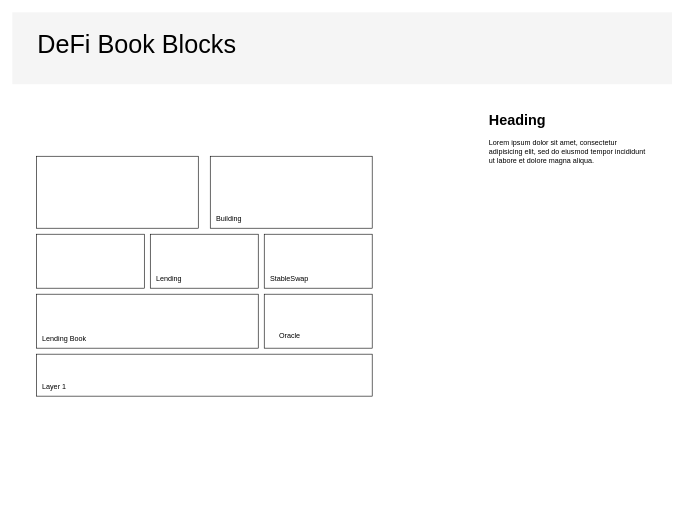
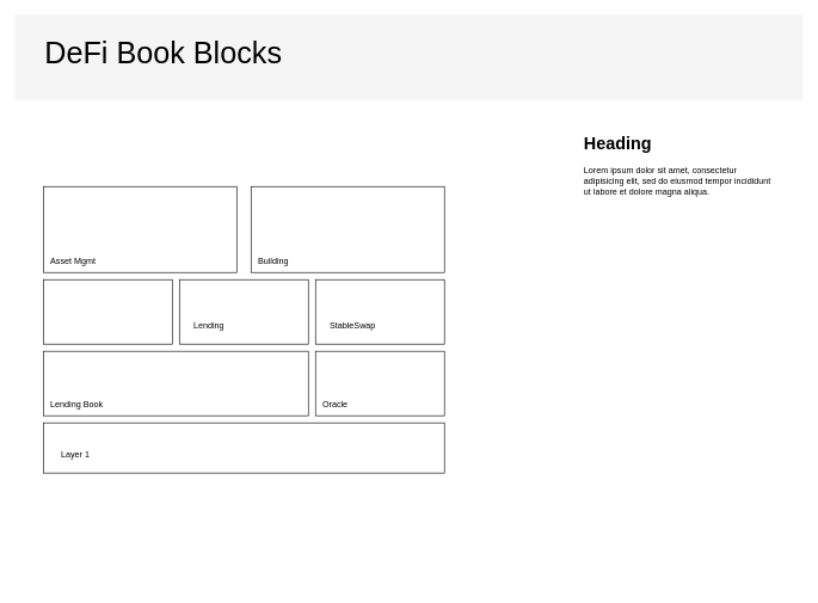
+ <mxCell id="18" value="Asset Mgmt" style="text;html=1;strokeColor=none;fillColor=none;align=left;verticalAlign=middle;whiteSpace=wrap;rounded=0;fontSize=12;spacingLeft=8;" vertex="1" parent="1"><mxGeometry x="60" y="350" width="80" height="30" as="geometry" /></mxCell>
- <mxCell id="14" value="Lending" style="text;html=1;strokeColor=none;fillColor=none;align=left;verticalAlign=middle;whiteSpace=wrap;rounded=0;fontSize=12;spacingLeft=8;" vertex="1" parent="1"><mxGeometry x="250" y="450" width="80" height="30" as="geometry" /></mxCell>
+ <mxCell id="14" value="Lending" style="text;html=1;strokeColor=none;fillColor=none;align=left;verticalAlign=middle;whiteSpace=wrap;rounded=0;fontSize=12;spacingLeft=8;" vertex="1" parent="1"><mxGeometry x="260" y="440" width="80" height="30" as="geometry" /></mxCell>
- <mxCell id="16" value="StableSwap" style="text;html=1;strokeColor=none;fillColor=none;align=left;verticalAlign=middle;whiteSpace=wrap;rounded=0;fontSize=12;spacingLeft=8;" vertex="1" parent="1"><mxGeometry x="440" y="450" width="80" height="30" as="geometry" /></mxCell>
+ <mxCell id="16" value="StableSwap" style="text;html=1;strokeColor=none;fillColor=none;align=left;verticalAlign=middle;whiteSpace=wrap;rounded=0;fontSize=12;spacingLeft=8;" vertex="1" parent="1"><mxGeometry x="450" y="440" width="80" height="30" as="geometry" /></mxCell>
- <mxCell id="13" value="Oracle" style="text;html=1;strokeColor=none;fillColor=none;align=left;verticalAlign=middle;whiteSpace=wrap;rounded=0;fontSize=12;spacingLeft=8;" vertex="1" parent="1"><mxGeometry x="455" y="545" width="80" height="30" as="geometry" /></mxCell>
+ <mxCell id="13" value="Oracle" style="text;html=1;strokeColor=none;fillColor=none;align=left;verticalAlign=middle;whiteSpace=wrap;rounded=0;fontSize=12;spacingLeft=8;" vertex="1" parent="1"><mxGeometry x="440" y="550" width="80" height="30" as="geometry" /></mxCell>
- <mxCell id="11" value="Layer 1" style="text;html=1;strokeColor=none;fillColor=none;align=left;verticalAlign=middle;whiteSpace=wrap;rounded=0;fontSize=12;spacingLeft=8;" vertex="1" parent="1"><mxGeometry x="60" y="630" width="80" height="30" as="geometry" /></mxCell>
+ <mxCell id="11" value="Layer 1" style="text;html=1;strokeColor=none;fillColor=none;align=left;verticalAlign=middle;whiteSpace=wrap;rounded=0;fontSize=12;spacingLeft=8;" vertex="1" parent="1"><mxGeometry x="75" y="620" width="80" height="30" as="geometry" /></mxCell>
